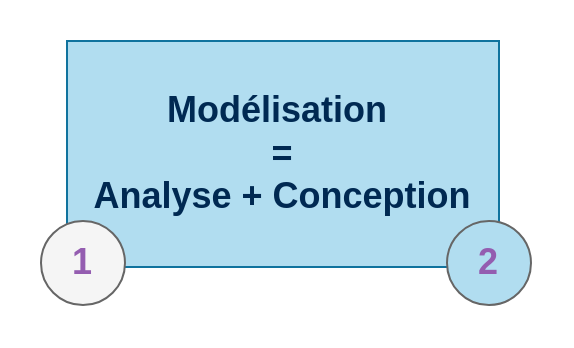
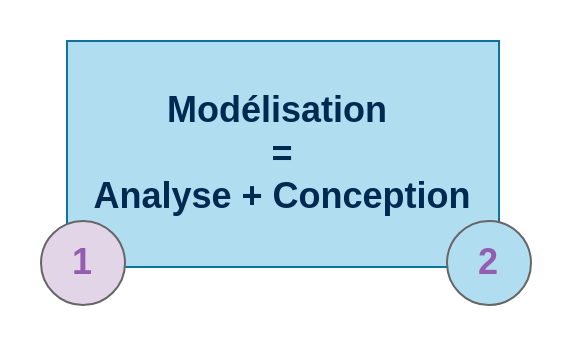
- <mxCell id="3" value="1" style="ellipse;whiteSpace=wrap;html=1;aspect=fixed;fontFamily=Helvetica;fontSize=18;fontStyle=1;fillColor=#f5f5f5;strokeColor=#666666;fontColor=#945DB0;" vertex="1" parent="1"><mxGeometry x="20" y="110" width="42" height="42" as="geometry" /></mxCell>
+ <mxCell id="3" value="1" style="ellipse;whiteSpace=wrap;html=1;aspect=fixed;fontFamily=Helvetica;fontSize=18;fontStyle=1;fillColor=#e1d5e7;strokeColor=#666666;fontColor=#945DB0;" vertex="1" parent="1"><mxGeometry x="20" y="110" width="42" height="42" as="geometry" /></mxCell>
